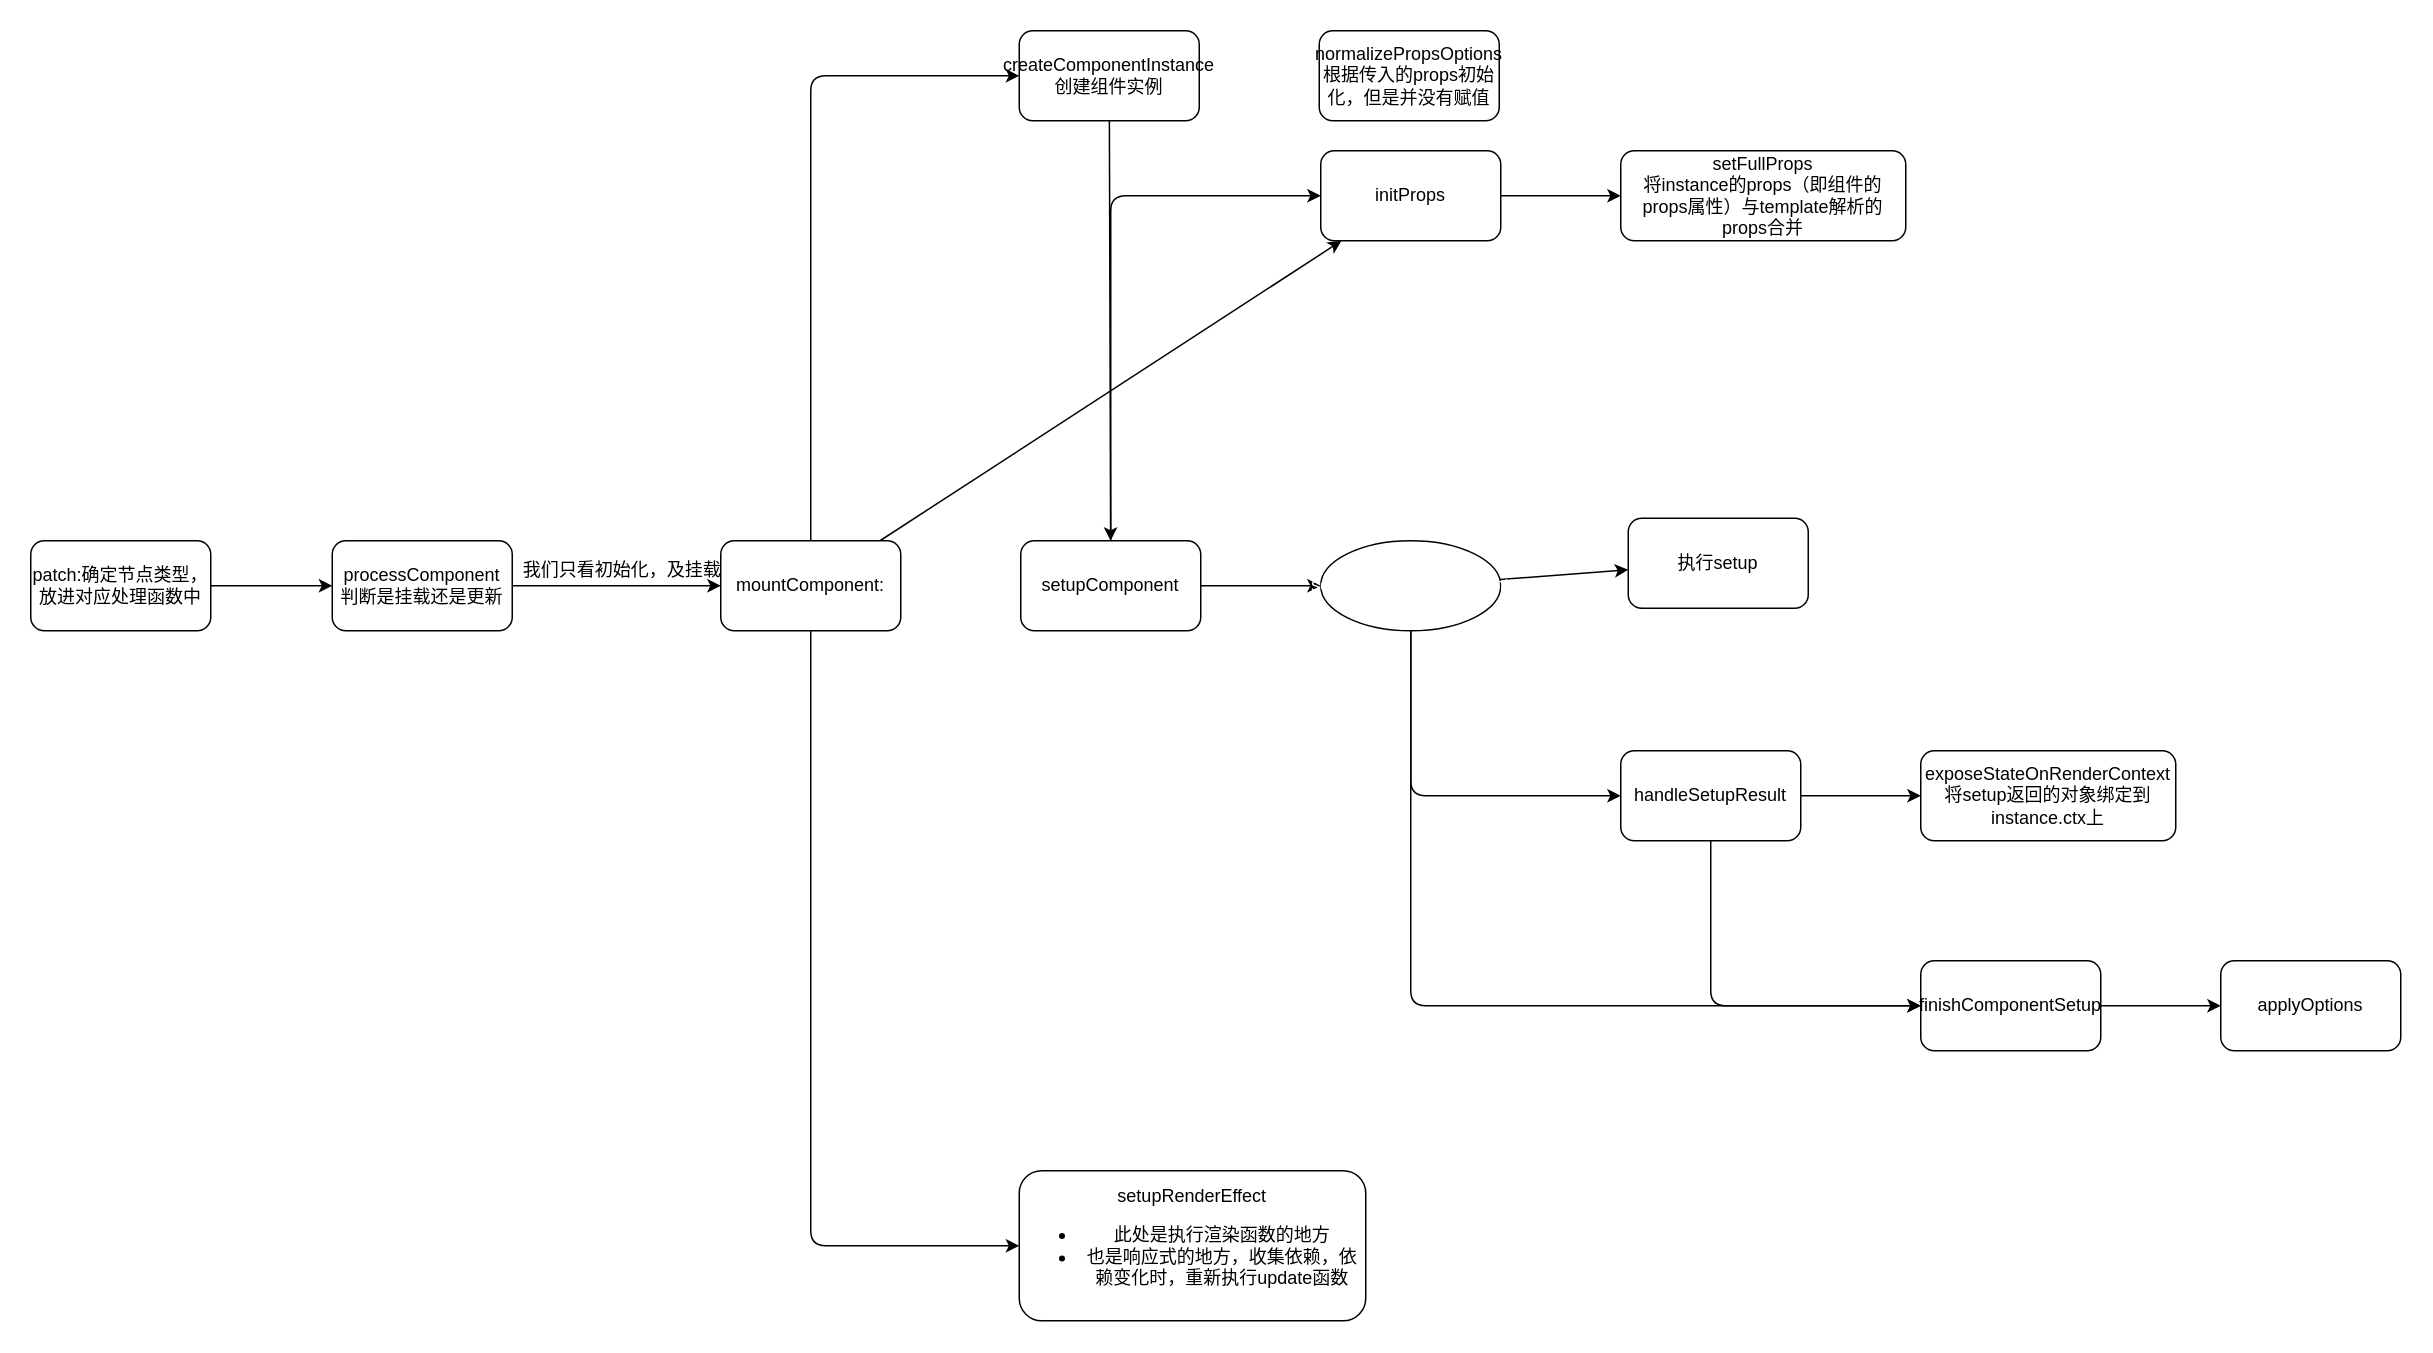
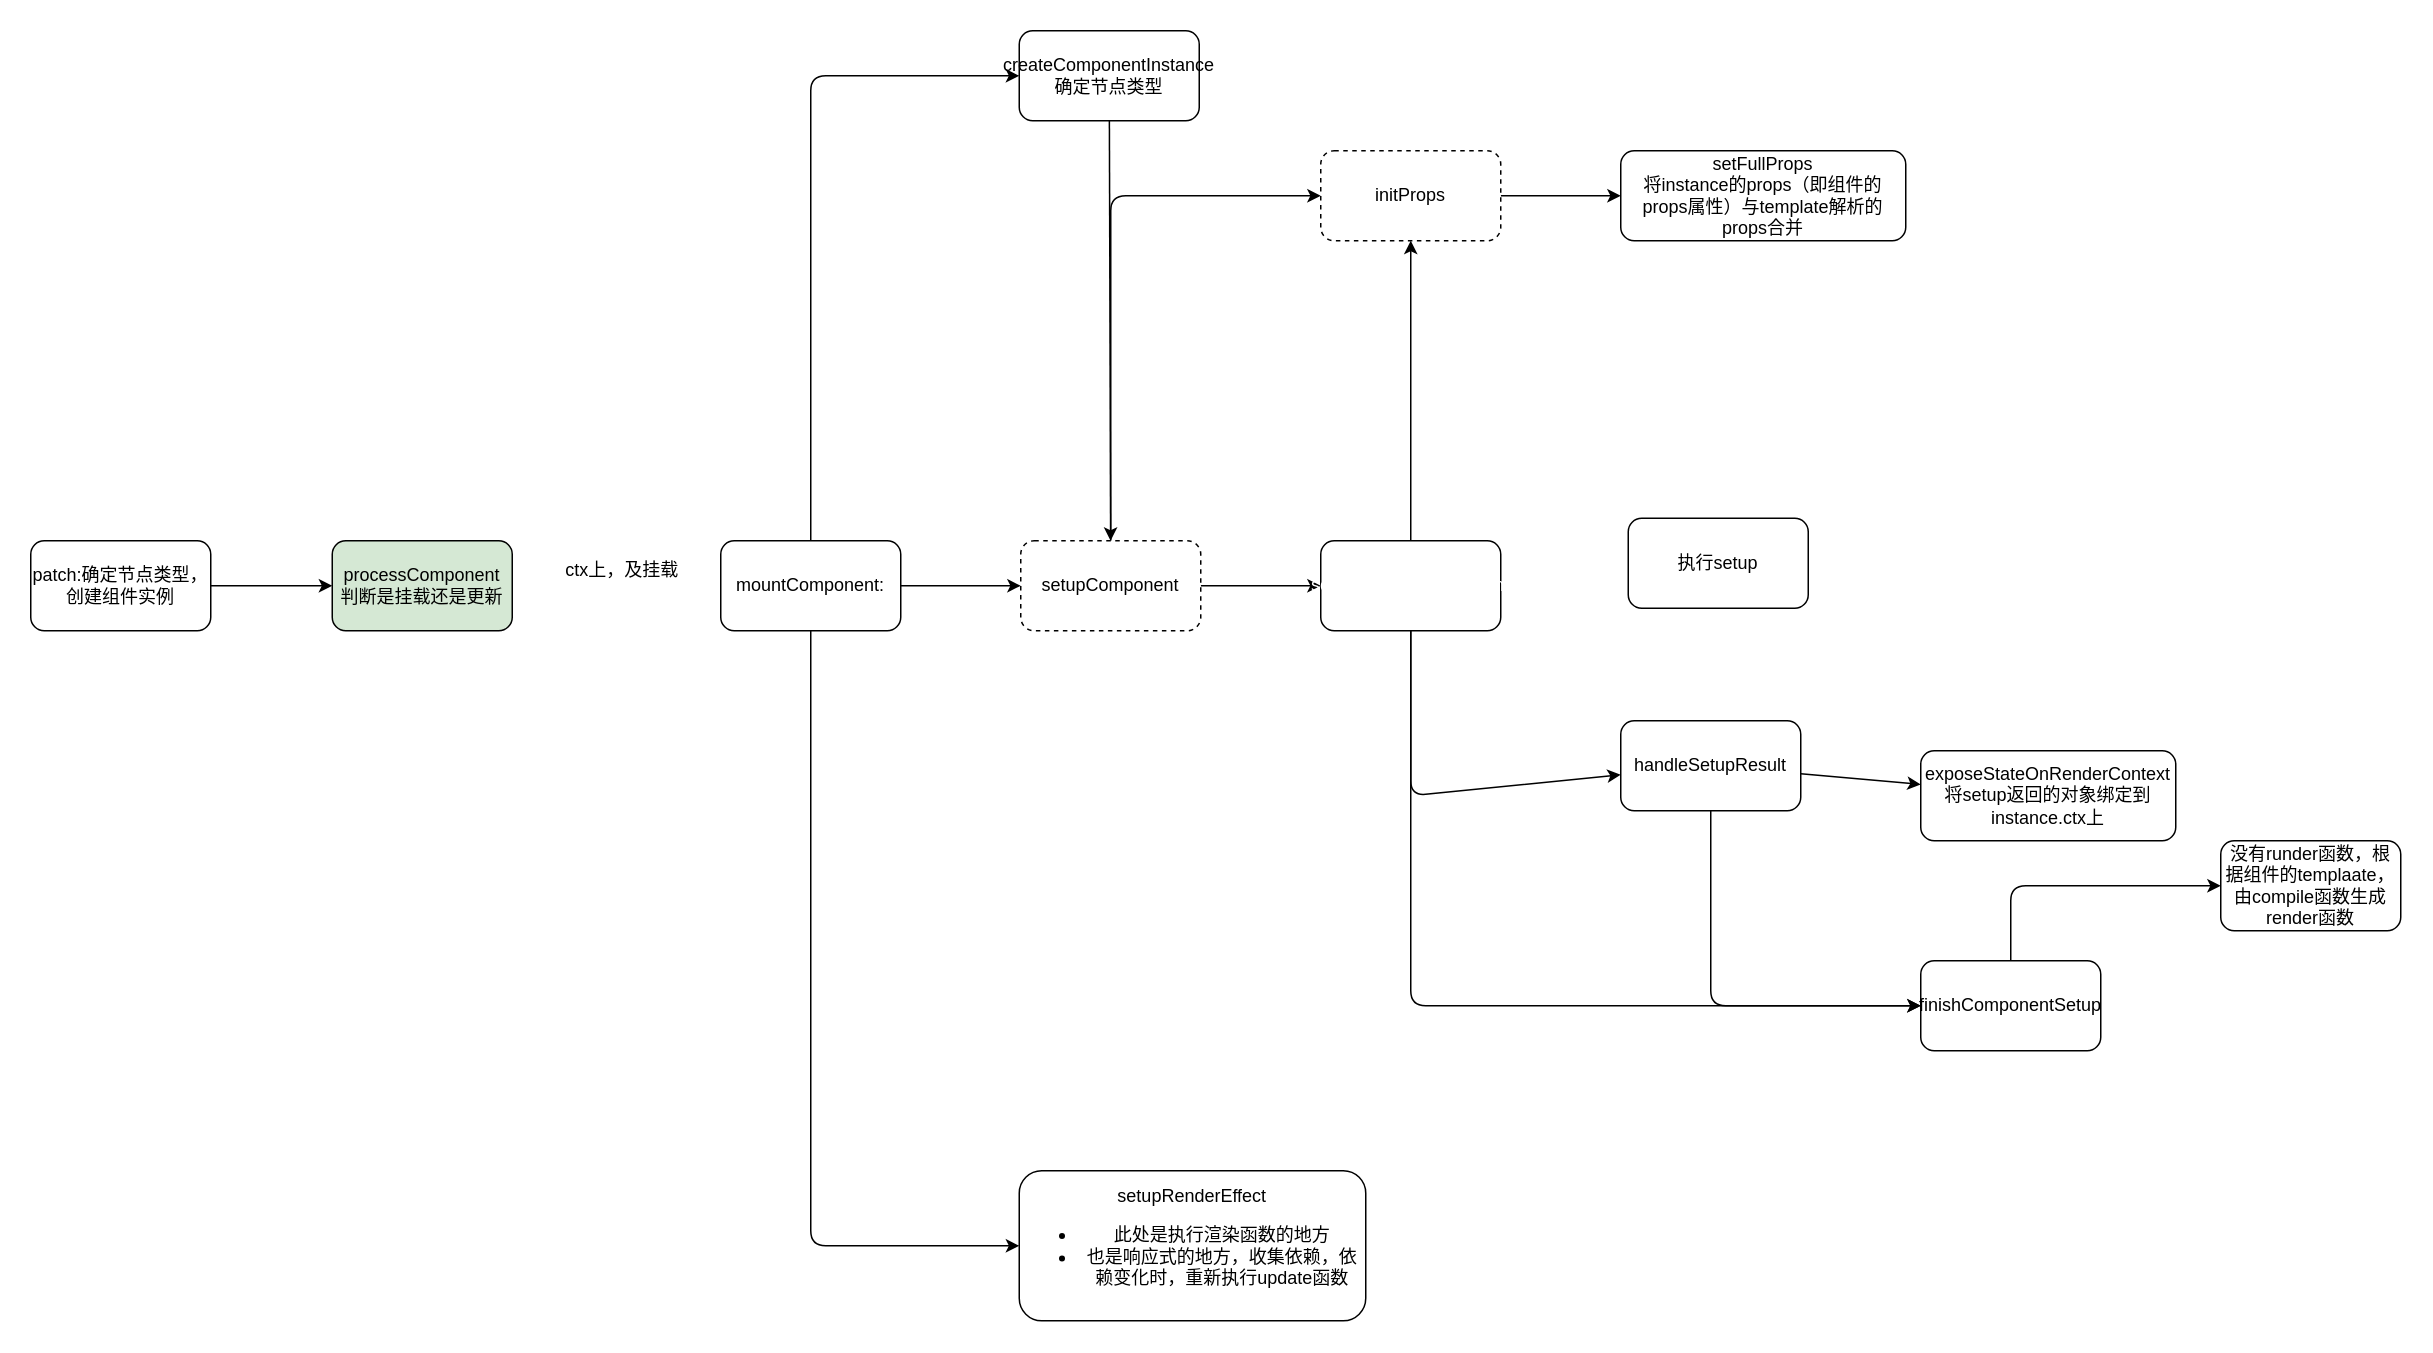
- <mxCell id="12" value="createComponentInstance&lt;br&gt;创建组件实例" style="whiteSpace=wrap;html=1;rounded=1;gradientColor=none;fillColor=default;" parent="1" vertex="1"><mxGeometry x="679" y="20" width="120" height="60" as="geometry" /></mxCell>
+ <mxCell id="12" value="createComponentInstance&lt;br&gt;确定节点类型" style="whiteSpace=wrap;html=1;rounded=1;gradientColor=none;fillColor=default;" parent="1" vertex="1"><mxGeometry x="679" y="20" width="120" height="60" as="geometry" /></mxCell>
- <mxCell id="31" value="normalizePropsOptions&lt;br&gt;根据传入的props初始化，但是并没有赋值" style="whiteSpace=wrap;html=1;rounded=1;gradientColor=none;" parent="1" vertex="1"><mxGeometry x="879" y="20" width="120" height="60" as="geometry" /></mxCell>
- <mxCell id="33" value="initProps" style="whiteSpace=wrap;html=1;rounded=1;" parent="1" vertex="1"><mxGeometry x="880" y="100" width="120" height="60" as="geometry" /></mxCell>
+ <mxCell id="33" value="initProps" style="whiteSpace=wrap;html=1;rounded=1;dashed=1;" parent="1" vertex="1"><mxGeometry x="880" y="100" width="120" height="60" as="geometry" /></mxCell>
- <mxCell id="7" value="" style="edgeStyle=none;html=1;fontFamily=Helvetica;fontColor=#F0F0F0;" parent="1" source="9" target="33" edge="1"><mxGeometry relative="1" as="geometry" /></mxCell>
+ <mxCell id="7" value="" style="edgeStyle=none;html=1;fontFamily=Helvetica;fontColor=#F0F0F0;" parent="1" source="9" target="15" edge="1"><mxGeometry relative="1" as="geometry" /></mxCell>
- <mxCell id="10" value="我们只看初始化，及挂载" style="text;align=center;verticalAlign=middle;resizable=0;points=[];autosize=1;strokeColor=none;fillColor=none;labelBackgroundColor=none;labelBorderColor=none;html=1;horizontal=1;" parent="1" vertex="1"><mxGeometry x="339" y="370" width="150" height="20" as="geometry" /></mxCell>
+ <mxCell id="10" value="ctx上，及挂载" style="text;align=center;verticalAlign=middle;resizable=0;points=[];autosize=1;strokeColor=none;fillColor=none;labelBackgroundColor=none;labelBorderColor=none;html=1;horizontal=1;" parent="1" vertex="1"><mxGeometry x="339" y="370" width="150" height="20" as="geometry" /></mxCell>
- <mxCell id="17" value="" style="edgeStyle=none;html=1;fontFamily=Helvetica;fontColor=#FFFFFF;" parent="1" source="20" target="21" edge="1"><mxGeometry relative="1" as="geometry" /></mxCell>
+ <mxCell id="17" value="" style="edgeStyle=none;html=1;fontFamily=Helvetica;fontColor=#FFFFFF;" parent="1" source="20" target="33" edge="1"><mxGeometry relative="1" as="geometry" /></mxCell>
- <mxCell id="3" value="patch:确定节点类型，放进对应处理函数中" style="rounded=1;whiteSpace=wrap;html=1;" parent="1" vertex="1"><mxGeometry x="20" y="360" width="120" height="60" as="geometry" /></mxCell>
+ <mxCell id="3" value="patch:确定节点类型，创建组件实例" style="rounded=1;whiteSpace=wrap;html=1;" parent="1" vertex="1"><mxGeometry x="20" y="360" width="120" height="60" as="geometry" /></mxCell>
- <mxCell id="5" value="processComponent&lt;br&gt;判断是挂载还是更新" style="rounded=1;whiteSpace=wrap;html=1;" parent="1" vertex="1"><mxGeometry x="221" y="360" width="120" height="60" as="geometry" /></mxCell>
+ <mxCell id="5" value="processComponent&lt;br&gt;判断是挂载还是更新" style="rounded=1;whiteSpace=wrap;html=1;fillColor=#d5e8d4;" parent="1" vertex="1"><mxGeometry x="221" y="360" width="120" height="60" as="geometry" /></mxCell>
- <mxCell id="4" value="" style="edgeStyle=none;html=1;" parent="1" source="5" target="9" edge="1"><mxGeometry relative="1" as="geometry" /></mxCell>
- <mxCell id="15" value="setupComponent" style="whiteSpace=wrap;html=1;rounded=1;" parent="1" vertex="1"><mxGeometry x="680" y="360" width="120" height="60" as="geometry" /></mxCell>
+ <mxCell id="15" value="setupComponent" style="whiteSpace=wrap;html=1;rounded=1;dashed=1;" parent="1" vertex="1"><mxGeometry x="680" y="360" width="120" height="60" as="geometry" /></mxCell>
- <mxCell id="20" value="&lt;font color=&quot;#ffffff&quot;&gt;setupStatefulComponent&lt;br&gt;&lt;/font&gt;" style="ellipse;whiteSpace=wrap;html=1;" parent="1" vertex="1"><mxGeometry x="880" y="360" width="120" height="60" as="geometry" /></mxCell>
+ <mxCell id="20" value="&lt;font color=&quot;#ffffff&quot;&gt;setupStatefulComponent&lt;br&gt;&lt;/font&gt;" style="whiteSpace=wrap;html=1;rounded=1;" parent="1" vertex="1"><mxGeometry x="880" y="360" width="120" height="60" as="geometry" /></mxCell>
- <mxCell id="24" value="handleSetupResult" style="whiteSpace=wrap;html=1;rounded=1;" parent="1" vertex="1"><mxGeometry x="1080" y="500" width="120" height="60" as="geometry" /></mxCell>
+ <mxCell id="24" value="handleSetupResult" style="whiteSpace=wrap;html=1;rounded=1;" parent="1" vertex="1"><mxGeometry x="1080" y="480" width="120" height="60" as="geometry" /></mxCell>
+ <mxCell id="26" value="" style="edgeStyle=none;html=1;fontFamily=Helvetica;fontColor=#FFFFFF;" parent="1" source="28" target="29" edge="1"><mxGeometry relative="1" as="geometry"><Array as="points"><mxPoint x="1340" y="590" /></Array></mxGeometry></mxCell>
+ <mxCell id="29" value="没有runder函数，根据组件的templaate，由compile函数生成render函数" style="whiteSpace=wrap;html=1;rounded=1;" parent="1" vertex="1"><mxGeometry x="1480" y="560" width="120" height="60" as="geometry" /></mxCell>
- <mxCell id="27" value="" style="edgeStyle=none;html=1;fontFamily=Helvetica;fontColor=#FFFFFF;" parent="1" source="28" target="30" edge="1"><mxGeometry relative="1" as="geometry" /></mxCell>
- <mxCell id="30" value="applyOptions" style="whiteSpace=wrap;html=1;rounded=1;" parent="1" vertex="1"><mxGeometry x="1480" y="640" width="120" height="60" as="geometry" /></mxCell>
